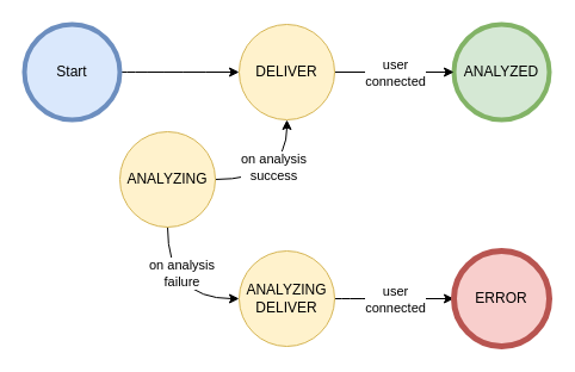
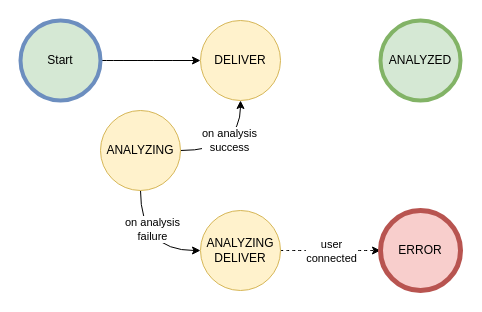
- <mxCell id="16" value="Start" style="ellipse;whiteSpace=wrap;html=1;aspect=fixed;fillColor=#dae8fc;strokeColor=#6c8ebf;strokeWidth=4;" vertex="1" parent="1"><mxGeometry x="20" y="20" width="80" height="80" as="geometry" /></mxCell>
+ <mxCell id="16" value="Start" style="ellipse;whiteSpace=wrap;html=1;aspect=fixed;fillColor=#d5e8d4;strokeColor=#6c8ebf;strokeWidth=4;" vertex="1" parent="1"><mxGeometry x="20" y="20" width="80" height="80" as="geometry" /></mxCell>
- <mxCell id="12" style="edgeStyle=orthogonalEdgeStyle;rounded=0;orthogonalLoop=1;jettySize=auto;html=1;entryX=0;entryY=0.5;entryDx=0;entryDy=0;" edge="1" parent="1" source="14" target="11"><mxGeometry relative="1" as="geometry" /></mxCell>
- <mxCell id="13" value="user&lt;br&gt;connected" style="edgeLabel;html=1;align=center;verticalAlign=middle;resizable=0;points=[];" vertex="1" connectable="0" parent="12"><mxGeometry x="0.5" y="1" relative="1" as="geometry"><mxPoint x="-25" y="1" as="offset" /></mxGeometry></mxCell>
- <mxCell id="2" style="edgeStyle=orthogonalEdgeStyle;rounded=0;orthogonalLoop=1;jettySize=auto;html=1;entryX=0;entryY=0.5;entryDx=0;entryDy=0;exitX=1;exitY=0.5;exitDx=0;exitDy=0;curved=1;" edge="1" parent="1" source="4" target="5"><mxGeometry relative="1" as="geometry" /></mxCell>
+ <mxCell id="2" style="edgeStyle=orthogonalEdgeStyle;rounded=0;orthogonalLoop=1;jettySize=auto;html=1;entryX=0;entryY=0.5;entryDx=0;entryDy=0;exitX=1;exitY=0.5;exitDx=0;exitDy=0;curved=1;dashed=1;" edge="1" parent="1" source="4" target="5"><mxGeometry relative="1" as="geometry" /></mxCell>
